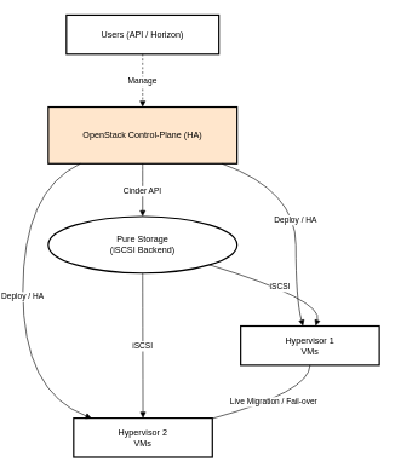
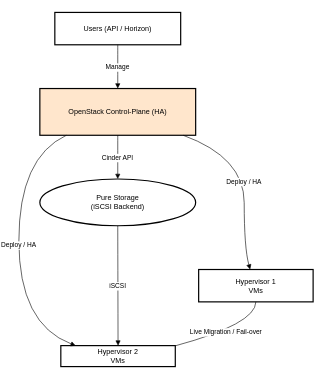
- <mxCell id="7" value="Manage" style="curved=1;startArrow=none;endArrow=block;exitX=0.5;exitY=1;entryX=0.5;entryY=0;dashed=1;" parent="1" source="2" target="3" edge="1"><mxGeometry relative="1" as="geometry"><Array as="points" /></mxGeometry></mxCell>
+ <mxCell id="7" value="Manage" style="curved=1;startArrow=none;endArrow=block;exitX=0.5;exitY=1;entryX=0.5;entryY=0;" parent="1" source="2" target="3" edge="1"><mxGeometry relative="1" as="geometry"><Array as="points" /></mxGeometry></mxCell>
- <mxCell id="11" value="iSCSI" style="curved=1;startArrow=none;endArrow=block;exitX=1;exitY=1;entryX=0.54;entryY=0;" parent="1" source="6" target="4" edge="1"><mxGeometry relative="1" as="geometry"><Array as="points"><mxPoint x="435" y="413" /></Array></mxGeometry></mxCell>
- <mxCell id="5" value="Hypervisor 2&#10;VMs" style="whiteSpace=wrap;strokeWidth=2;" parent="1" vertex="1"><mxGeometry x="90" y="576" width="191" height="54" as="geometry" /></mxCell>
+ <mxCell id="5" value="Hypervisor 2&#10;VMs" style="whiteSpace=wrap;strokeWidth=2;" parent="1" vertex="1"><mxGeometry x="90" y="576" width="191" height="35" as="geometry" /></mxCell>
